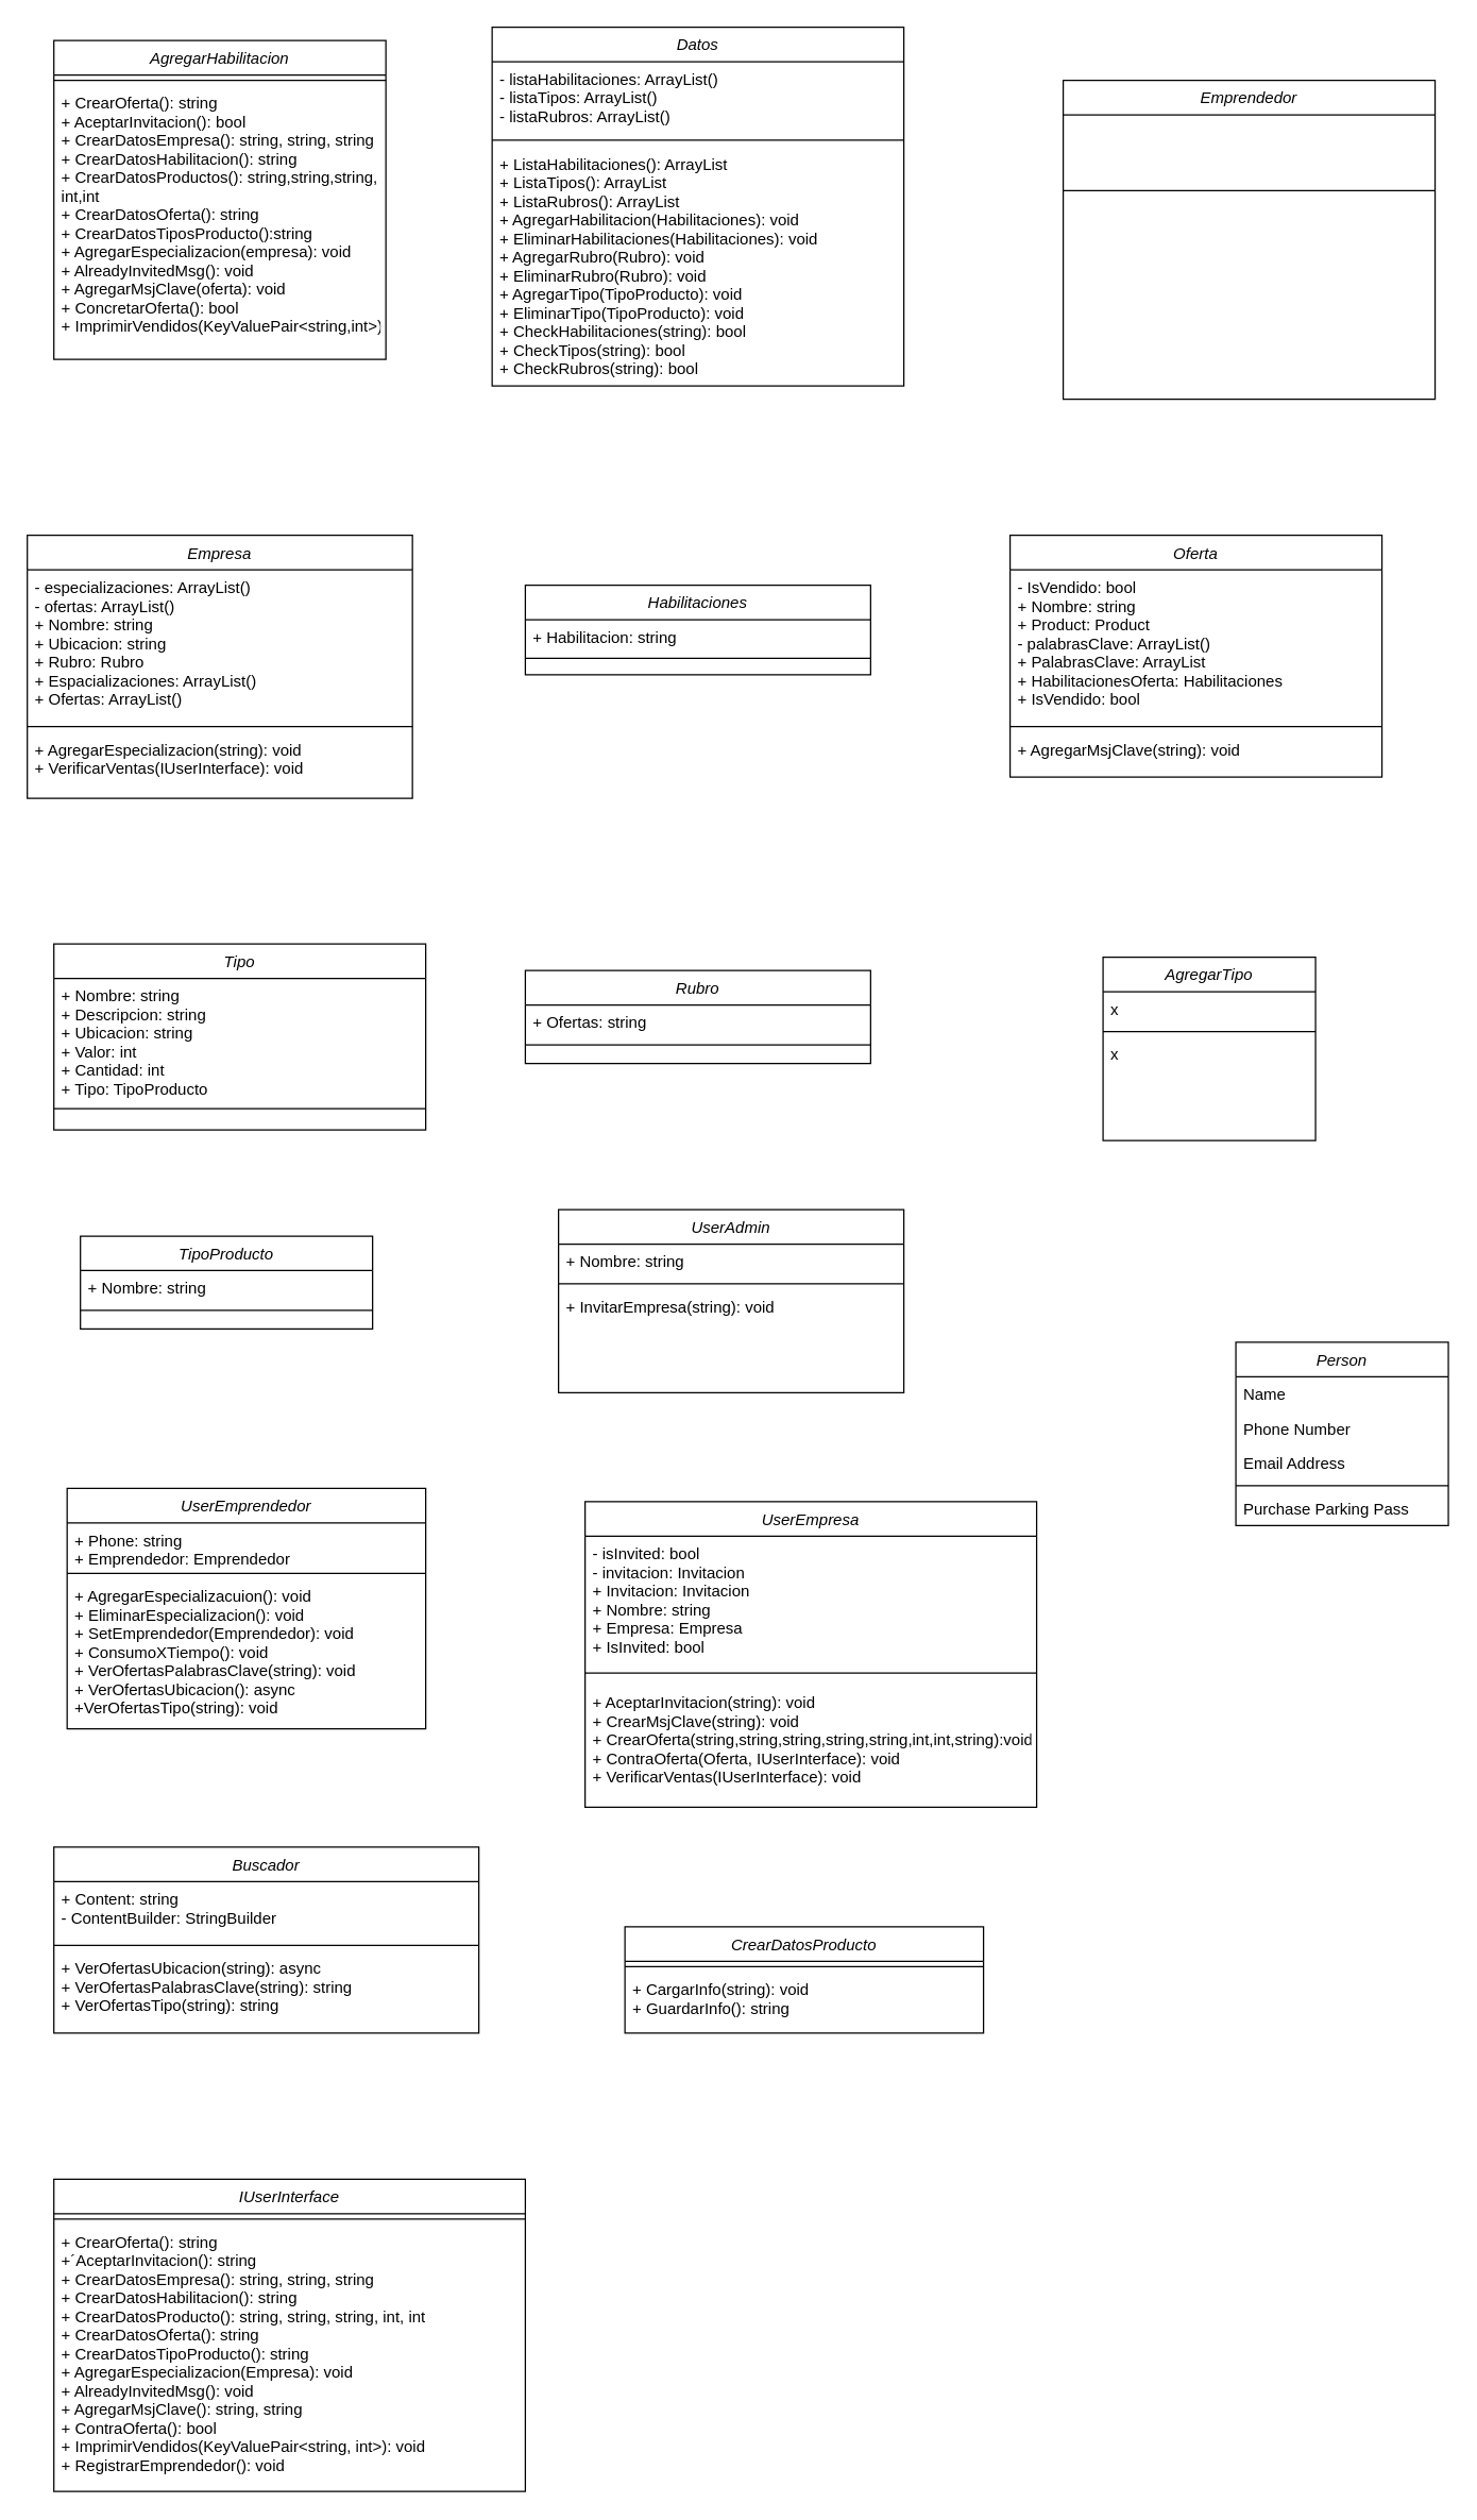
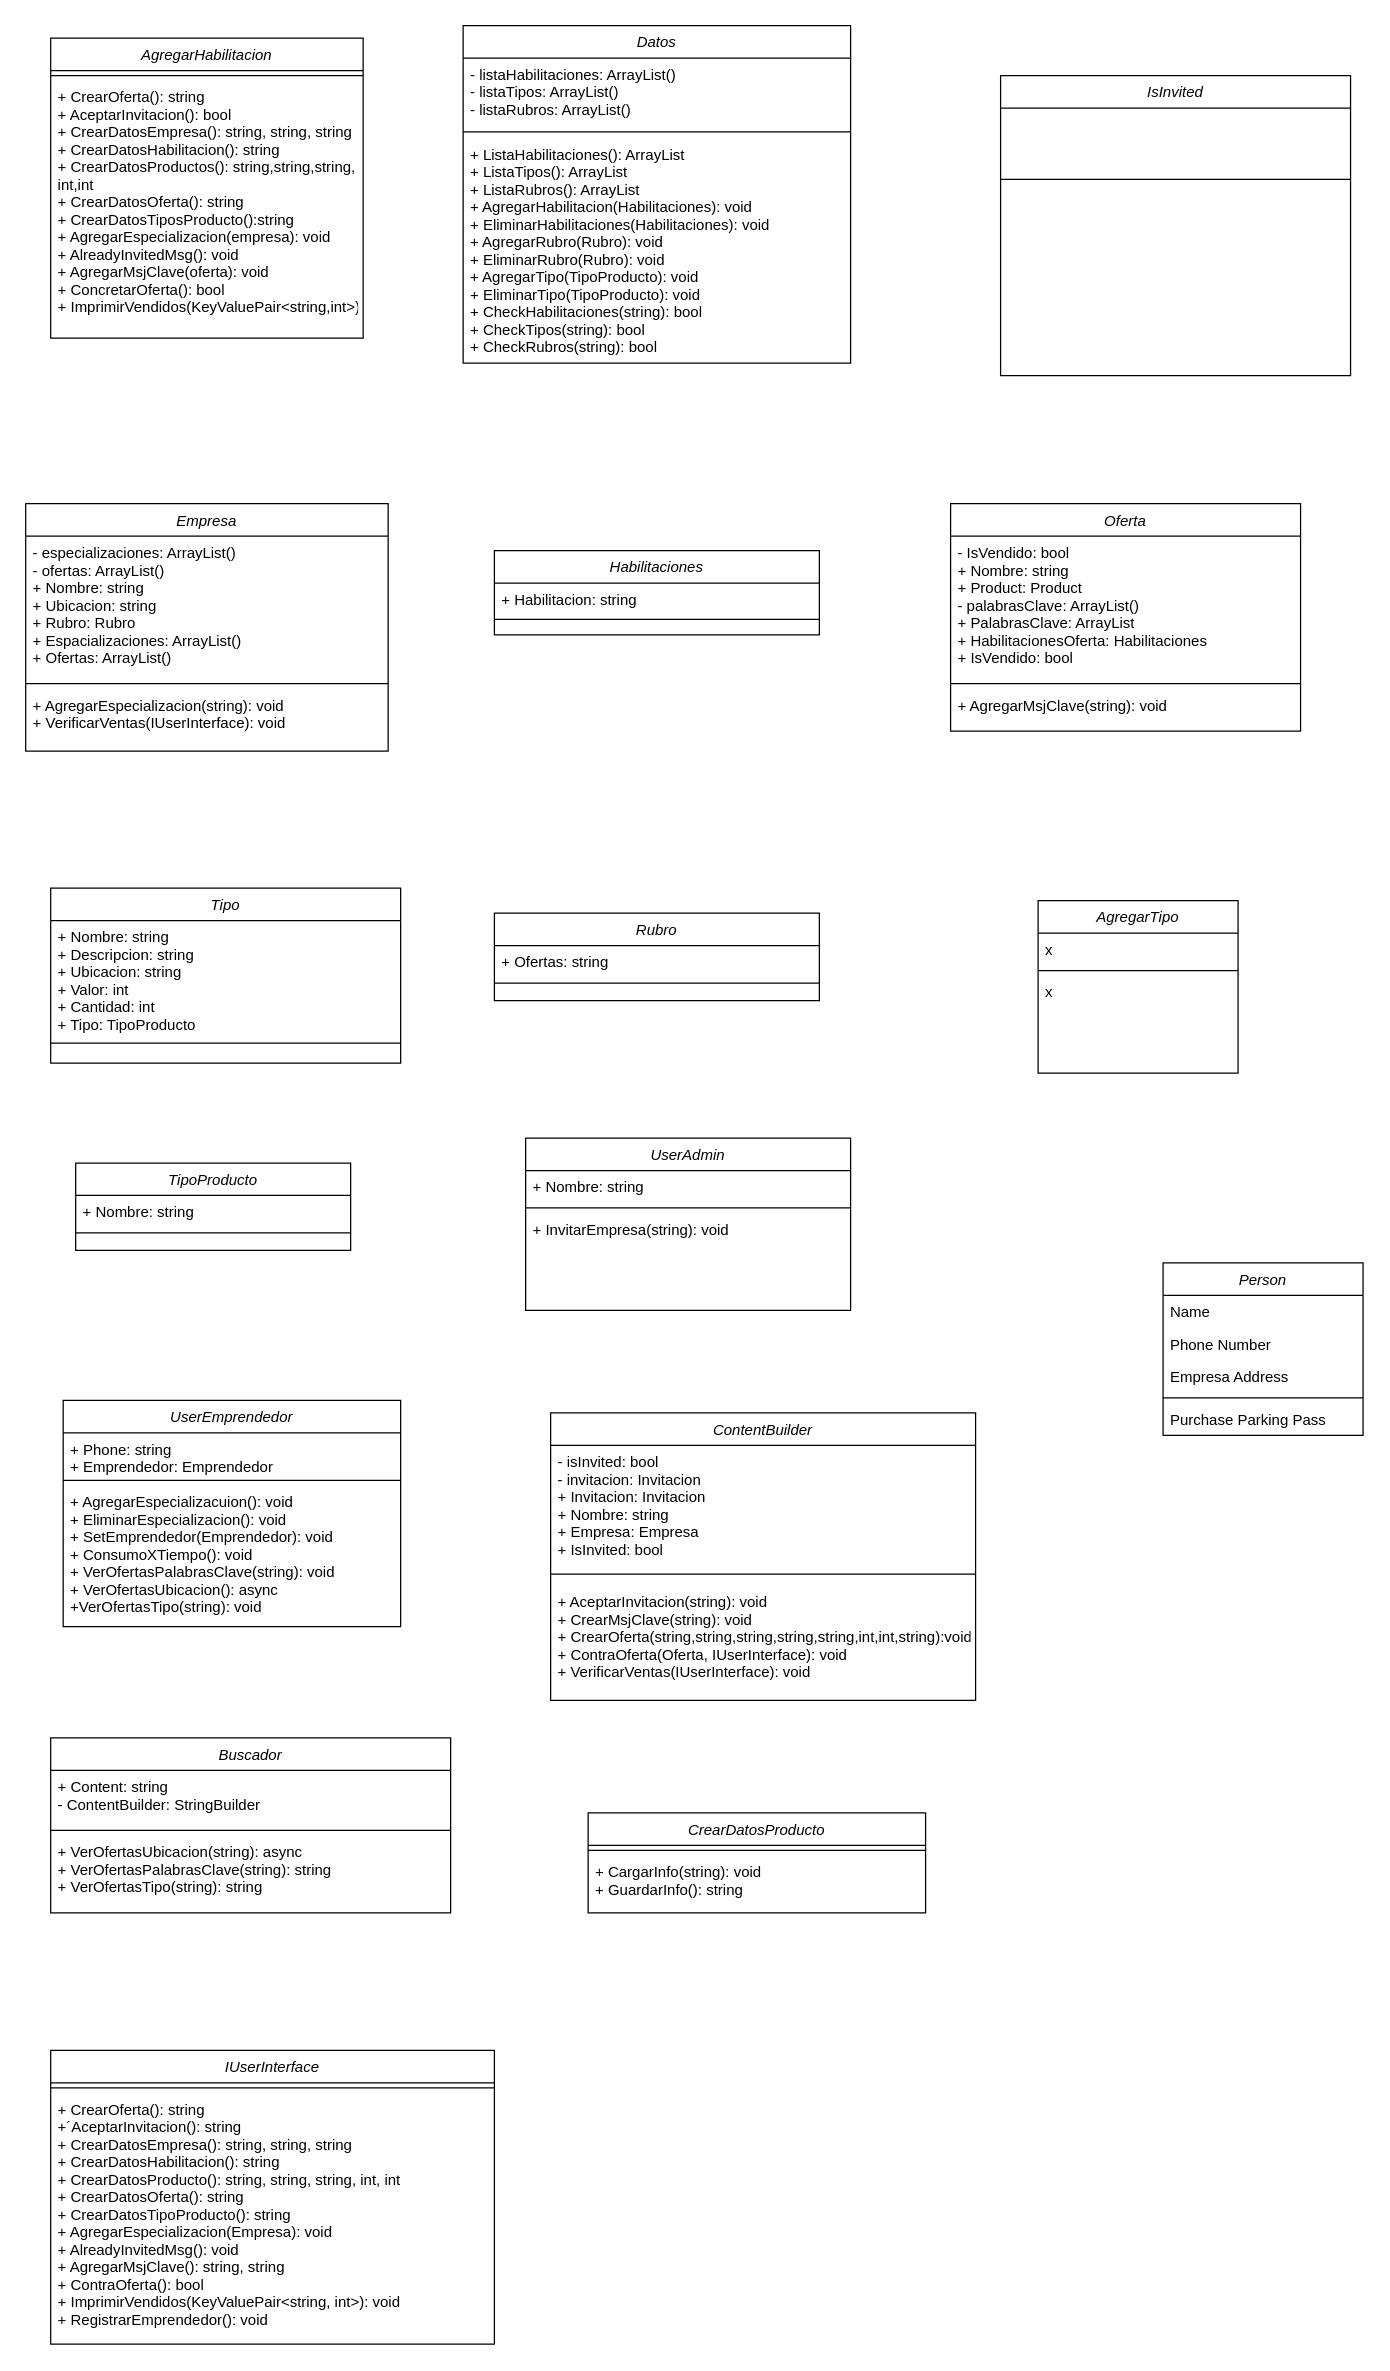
- <mxCell id="11" value="Emprendedor&#10;" style="swimlane;fontStyle=2;align=center;verticalAlign=top;childLayout=stackLayout;horizontal=1;startSize=26;horizontalStack=0;resizeParent=1;resizeLast=0;collapsible=1;marginBottom=0;rounded=0;shadow=0;strokeWidth=1;fillColor=default;strokeColor=default;fontColor=default;" vertex="1" parent="1"><mxGeometry x="800" y="60" width="280" height="240" as="geometry"><mxRectangle x="230" y="140" width="160" height="26" as="alternateBounds" /></mxGeometry></mxCell>
+ <mxCell id="11" value="IsInvited&#10;" style="swimlane;fontStyle=2;align=center;verticalAlign=top;childLayout=stackLayout;horizontal=1;startSize=26;horizontalStack=0;resizeParent=1;resizeLast=0;collapsible=1;marginBottom=0;rounded=0;shadow=0;strokeWidth=1;fillColor=default;strokeColor=default;fontColor=default;" vertex="1" parent="1"><mxGeometry x="800" y="60" width="280" height="240" as="geometry"><mxRectangle x="230" y="140" width="160" height="26" as="alternateBounds" /></mxGeometry></mxCell>
- <mxCell id="5" value="Email Address" style="text;align=left;verticalAlign=top;spacingLeft=4;spacingRight=4;overflow=hidden;rotatable=0;points=[[0,0.5],[1,0.5]];portConstraint=eastwest;rounded=0;shadow=0;html=0;" parent="2" vertex="1"><mxGeometry y="78" width="160" height="26" as="geometry" /></mxCell>
+ <mxCell id="5" value="Empresa Address" style="text;align=left;verticalAlign=top;spacingLeft=4;spacingRight=4;overflow=hidden;rotatable=0;points=[[0,0.5],[1,0.5]];portConstraint=eastwest;rounded=0;shadow=0;html=0;" parent="2" vertex="1"><mxGeometry y="78" width="160" height="26" as="geometry" /></mxCell>
- <mxCell id="41" value="UserEmpresa" style="swimlane;fontStyle=2;align=center;verticalAlign=top;childLayout=stackLayout;horizontal=1;startSize=26;horizontalStack=0;resizeParent=1;resizeLast=0;collapsible=1;marginBottom=0;rounded=0;shadow=0;strokeWidth=1;fillColor=default;strokeColor=default;fontColor=default;" vertex="1" parent="1"><mxGeometry x="440" y="1130" width="340" height="230" as="geometry"><mxRectangle x="230" y="140" width="160" height="26" as="alternateBounds" /></mxGeometry></mxCell>
+ <mxCell id="41" value="ContentBuilder" style="swimlane;fontStyle=2;align=center;verticalAlign=top;childLayout=stackLayout;horizontal=1;startSize=26;horizontalStack=0;resizeParent=1;resizeLast=0;collapsible=1;marginBottom=0;rounded=0;shadow=0;strokeWidth=1;fillColor=default;strokeColor=default;fontColor=default;" vertex="1" parent="1"><mxGeometry x="440" y="1130" width="340" height="230" as="geometry"><mxRectangle x="230" y="140" width="160" height="26" as="alternateBounds" /></mxGeometry></mxCell>
